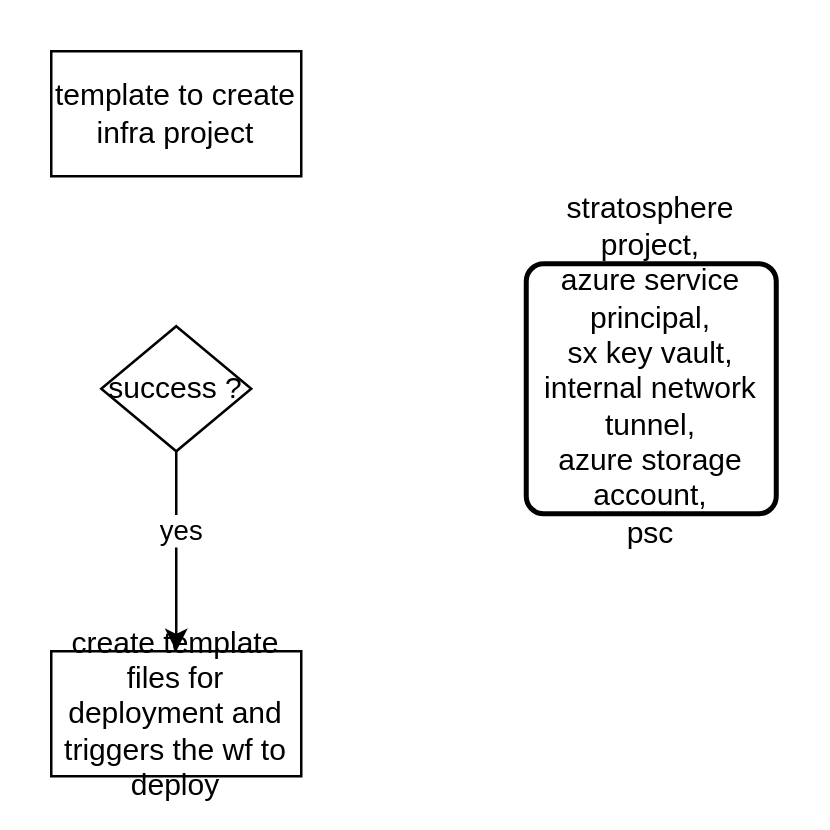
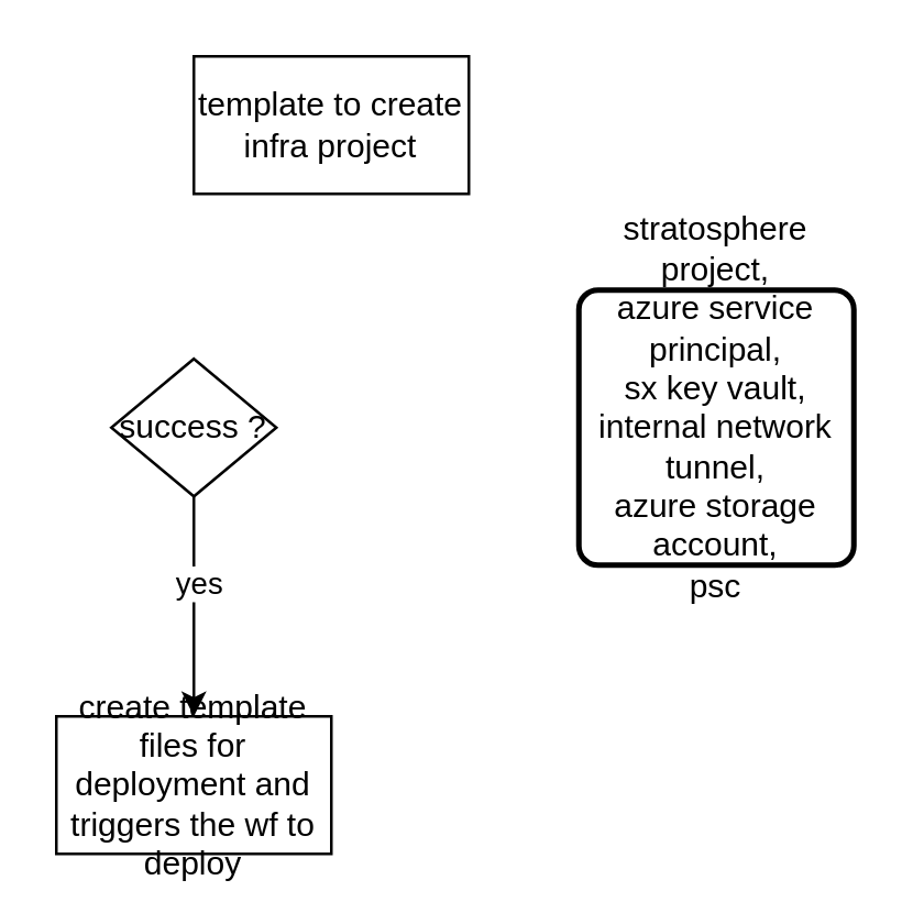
- <mxCell id="2" value="template to create infra project" style="html=1;dashed=0;whiteSpace=wrap;" vertex="1" parent="1"><mxGeometry x="20" y="20" width="100" height="50" as="geometry" /></mxCell>
+ <mxCell id="2" value="template to create infra project" style="html=1;dashed=0;whiteSpace=wrap;" vertex="1" parent="1"><mxGeometry x="70" y="20" width="100" height="50" as="geometry" /></mxCell>
